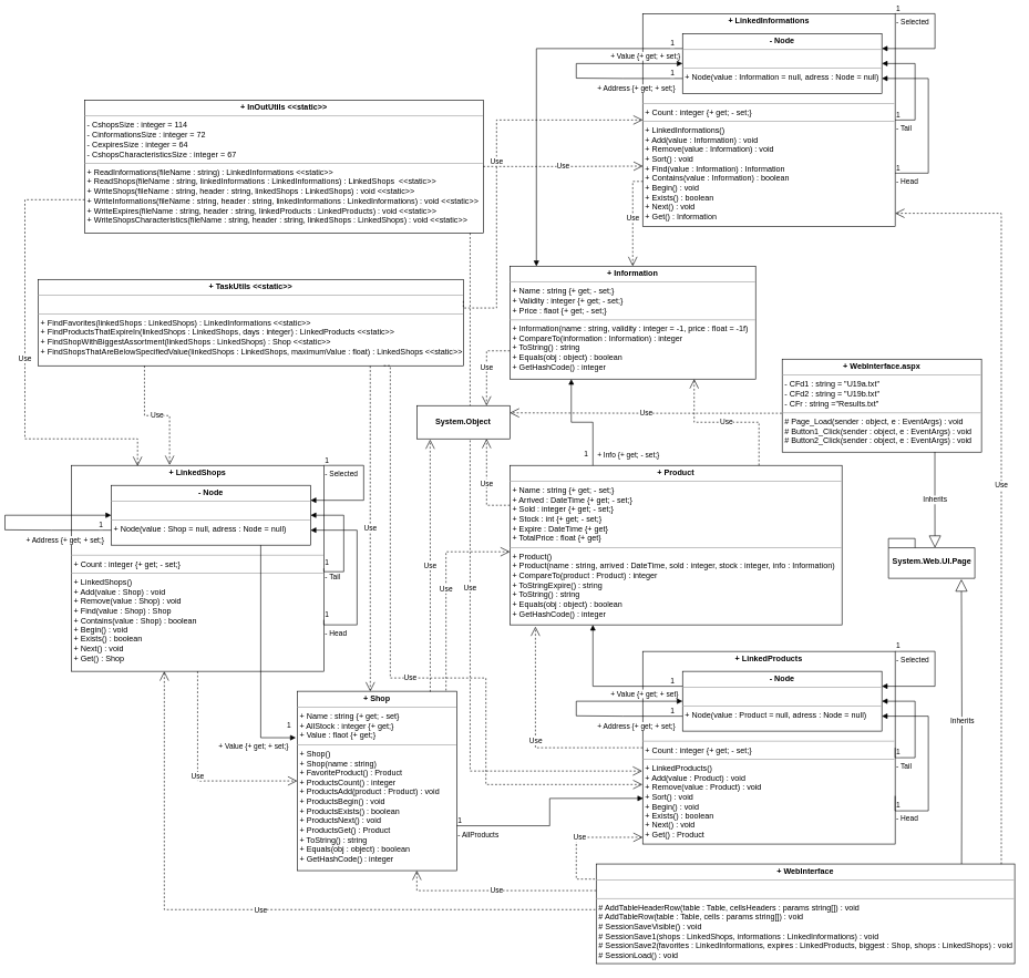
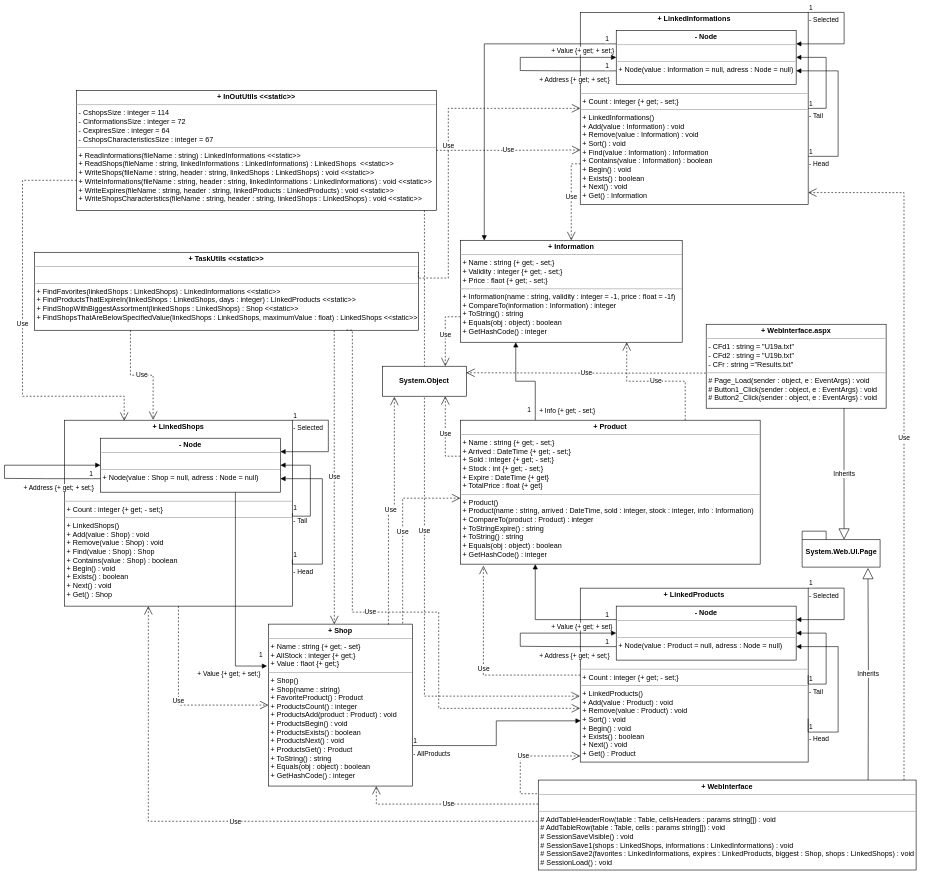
- <mxCell id="68" value="&lt;p style=&quot;margin:0px;margin-top:4px;text-align:center;&quot;&gt;&lt;br&gt;&lt;b&gt;System.Object&lt;/b&gt;&lt;/p&gt;" style="verticalAlign=top;align=left;overflow=fill;fontSize=12;fontFamily=Helvetica;html=1;" vertex="1" parent="1"><mxGeometry x="610" y="610" width="140" height="50" as="geometry" /></mxCell>
+ <mxCell id="68" value="&lt;p style=&quot;margin:0px;margin-top:4px;text-align:center;&quot;&gt;&lt;br&gt;&lt;b&gt;System.Object&lt;/b&gt;&lt;/p&gt;" style="verticalAlign=top;align=left;overflow=fill;fontSize=12;fontFamily=Helvetica;html=1;" vertex="1" parent="1"><mxGeometry x="620" y="610" width="140" height="50" as="geometry" /></mxCell>
- <mxCell id="76" value="System.Web.UI.Page" style="shape=folder;fontStyle=1;spacingTop=10;tabWidth=40;tabHeight=14;tabPosition=left;html=1;" vertex="1" parent="1"><mxGeometry x="1320" y="810" width="130" height="60" as="geometry" /></mxCell>
+ <mxCell id="76" value="System.Web.UI.Page" style="shape=folder;fontStyle=1;spacingTop=10;tabWidth=40;tabHeight=14;tabPosition=left;html=1;" vertex="1" parent="1"><mxGeometry x="1320" y="885" width="130" height="60" as="geometry" /></mxCell>
